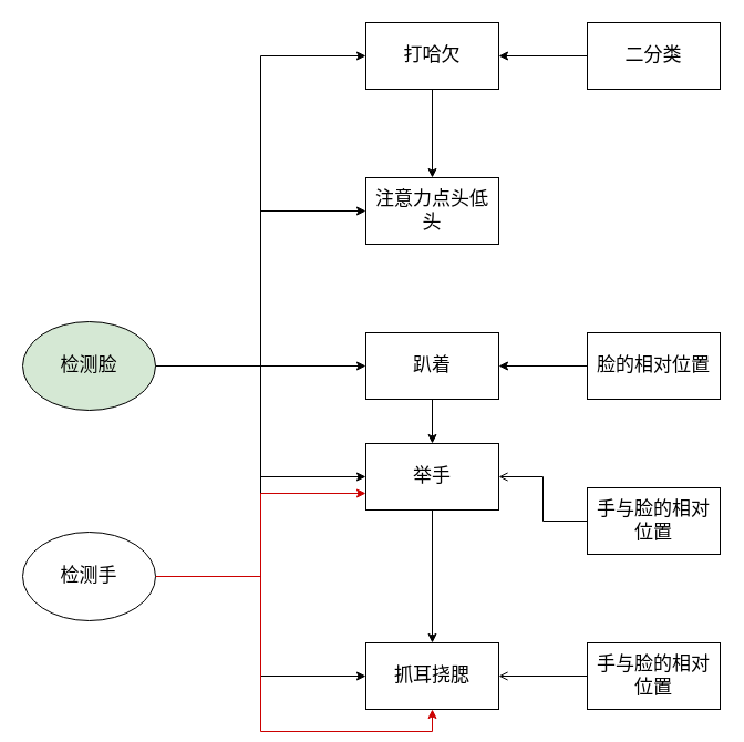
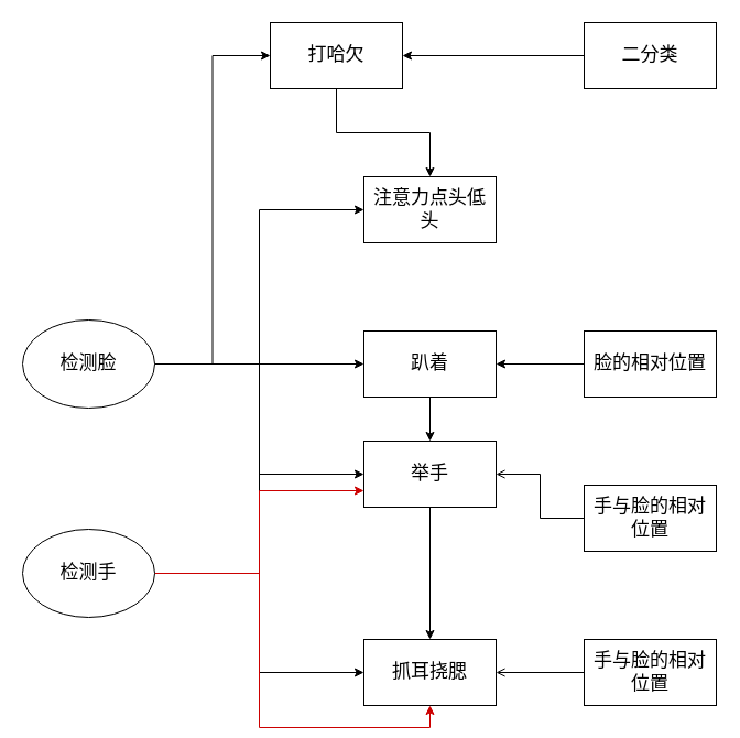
- <mxCell id="4" value="打哈欠" style="rounded=0;whiteSpace=wrap;html=1;fontSize=17;fontFamily=Times New Roman;" vertex="1" parent="1"><mxGeometry x="330" y="20" width="120" height="60" as="geometry" /></mxCell>
+ <mxCell id="4" value="打哈欠" style="rounded=0;whiteSpace=wrap;html=1;fontSize=17;fontFamily=Times New Roman;" vertex="1" parent="1"><mxGeometry x="245" y="20" width="120" height="60" as="geometry" /></mxCell>
- <mxCell id="19" value="检测脸" style="ellipse;whiteSpace=wrap;html=1;fontSize=17;fontFamily=Times New Roman;fillColor=#d5e8d4;" vertex="1" parent="1"><mxGeometry x="20" y="290" width="120" height="80" as="geometry" /></mxCell>
+ <mxCell id="19" value="检测脸" style="ellipse;whiteSpace=wrap;html=1;fontSize=17;fontFamily=Times New Roman;" vertex="1" parent="1"><mxGeometry x="20" y="290" width="120" height="80" as="geometry" /></mxCell>
